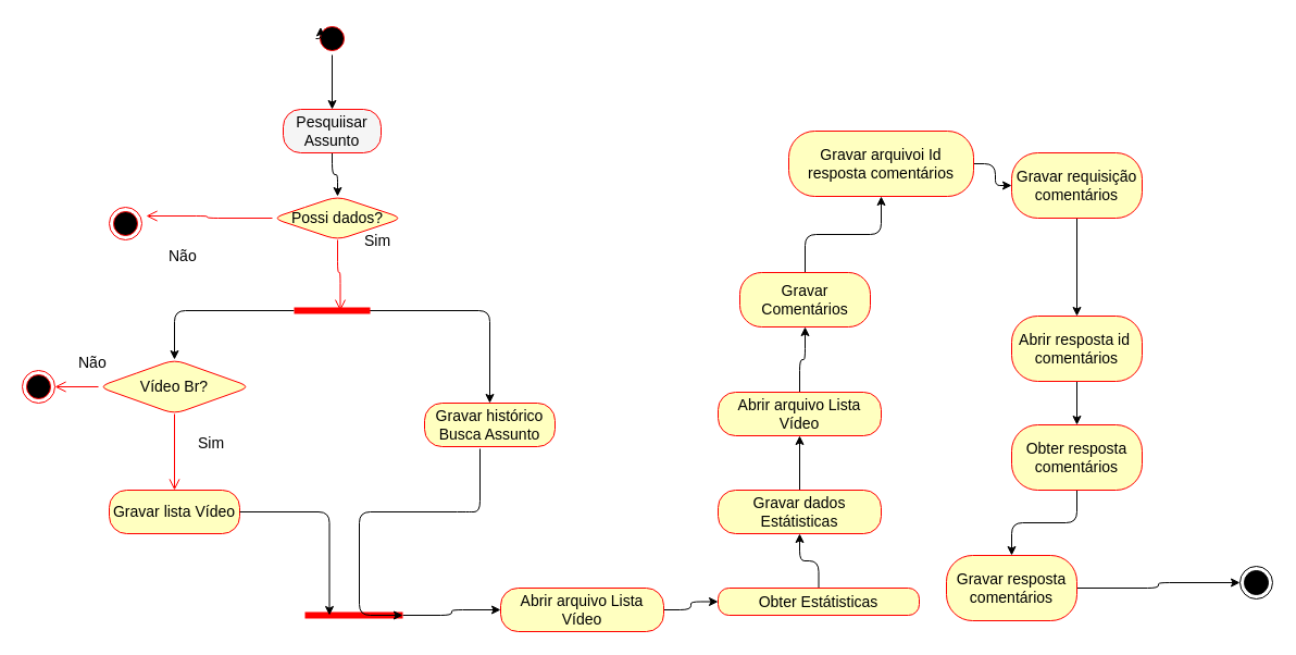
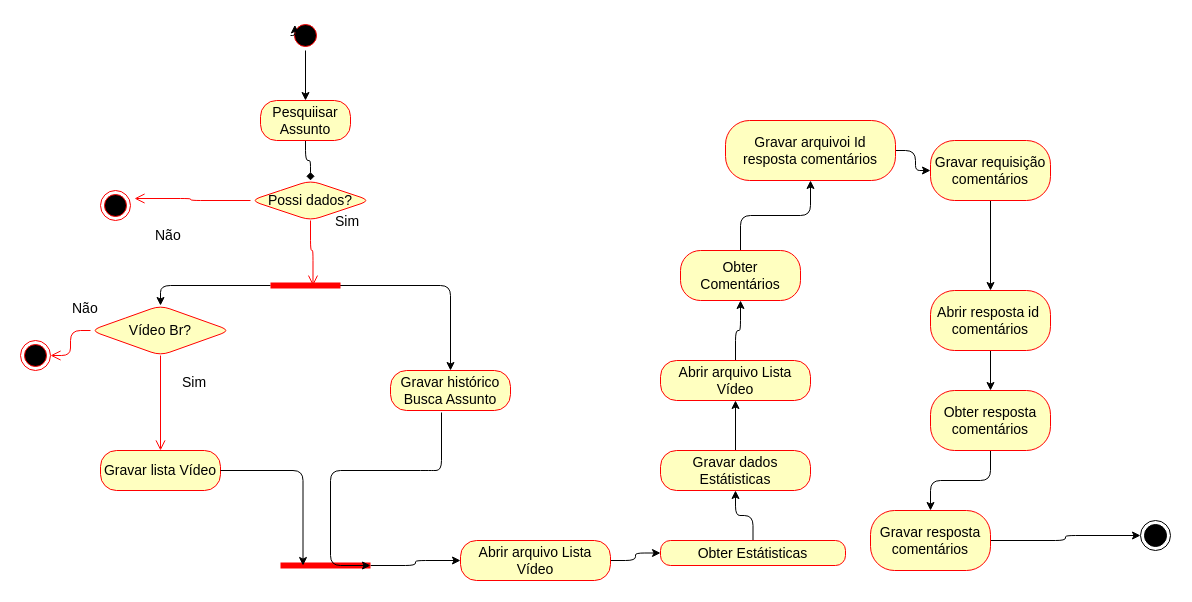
- <mxCell id="5" value="Pesquiisar Assunto" style="rounded=1;whiteSpace=wrap;html=1;arcSize=40;fontColor=#000000;fillColor=#f5f5f5;strokeColor=#ff0000;fontSize=14;" vertex="1" parent="1"><mxGeometry x="260" y="100" width="90" height="40" as="geometry" /></mxCell>
+ <mxCell id="5" value="Pesquiisar Assunto" style="rounded=1;whiteSpace=wrap;html=1;arcSize=40;fontColor=#000000;fillColor=#ffffc0;strokeColor=#ff0000;fontSize=14;" vertex="1" parent="1"><mxGeometry x="260" y="100" width="90" height="40" as="geometry" /></mxCell>
- <mxCell id="4" value="" style="edgeStyle=orthogonalEdgeStyle;rounded=1;orthogonalLoop=1;jettySize=auto;html=1;fontSize=14;" edge="1" parent="1" source="5" target="22"><mxGeometry relative="1" as="geometry" /></mxCell>
+ <mxCell id="4" value="" style="edgeStyle=orthogonalEdgeStyle;rounded=1;orthogonalLoop=1;jettySize=auto;html=1;fontSize=14;endArrow=diamond;" edge="1" parent="1" source="5" target="22"><mxGeometry relative="1" as="geometry" /></mxCell>
- <mxCell id="31" value="Gravar Comentários" style="whiteSpace=wrap;html=1;fillColor=#ffffc0;strokeColor=#ff0000;fontColor=#000000;rounded=1;arcSize=40;fontSize=14;" vertex="1" parent="1"><mxGeometry x="680" y="250" width="120" height="50" as="geometry" /></mxCell>
+ <mxCell id="31" value="Obter Comentários" style="whiteSpace=wrap;html=1;fillColor=#ffffc0;strokeColor=#ff0000;fontColor=#000000;rounded=1;arcSize=40;fontSize=14;" vertex="1" parent="1"><mxGeometry x="680" y="250" width="120" height="50" as="geometry" /></mxCell>
- <mxCell id="6" value="Vídeo Br?" style="rhombus;whiteSpace=wrap;html=1;fontColor=#000000;fillColor=#ffffc0;strokeColor=#ff0000;fontSize=14;rounded=1;" vertex="1" parent="1"><mxGeometry x="90" y="330" width="140" height="50" as="geometry" /></mxCell>
+ <mxCell id="6" value="Vídeo Br?" style="rhombus;whiteSpace=wrap;html=1;fontColor=#000000;fillColor=#ffffc0;strokeColor=#ff0000;fontSize=14;rounded=1;" vertex="1" parent="1"><mxGeometry x="90" y="305" width="140" height="50" as="geometry" /></mxCell>
